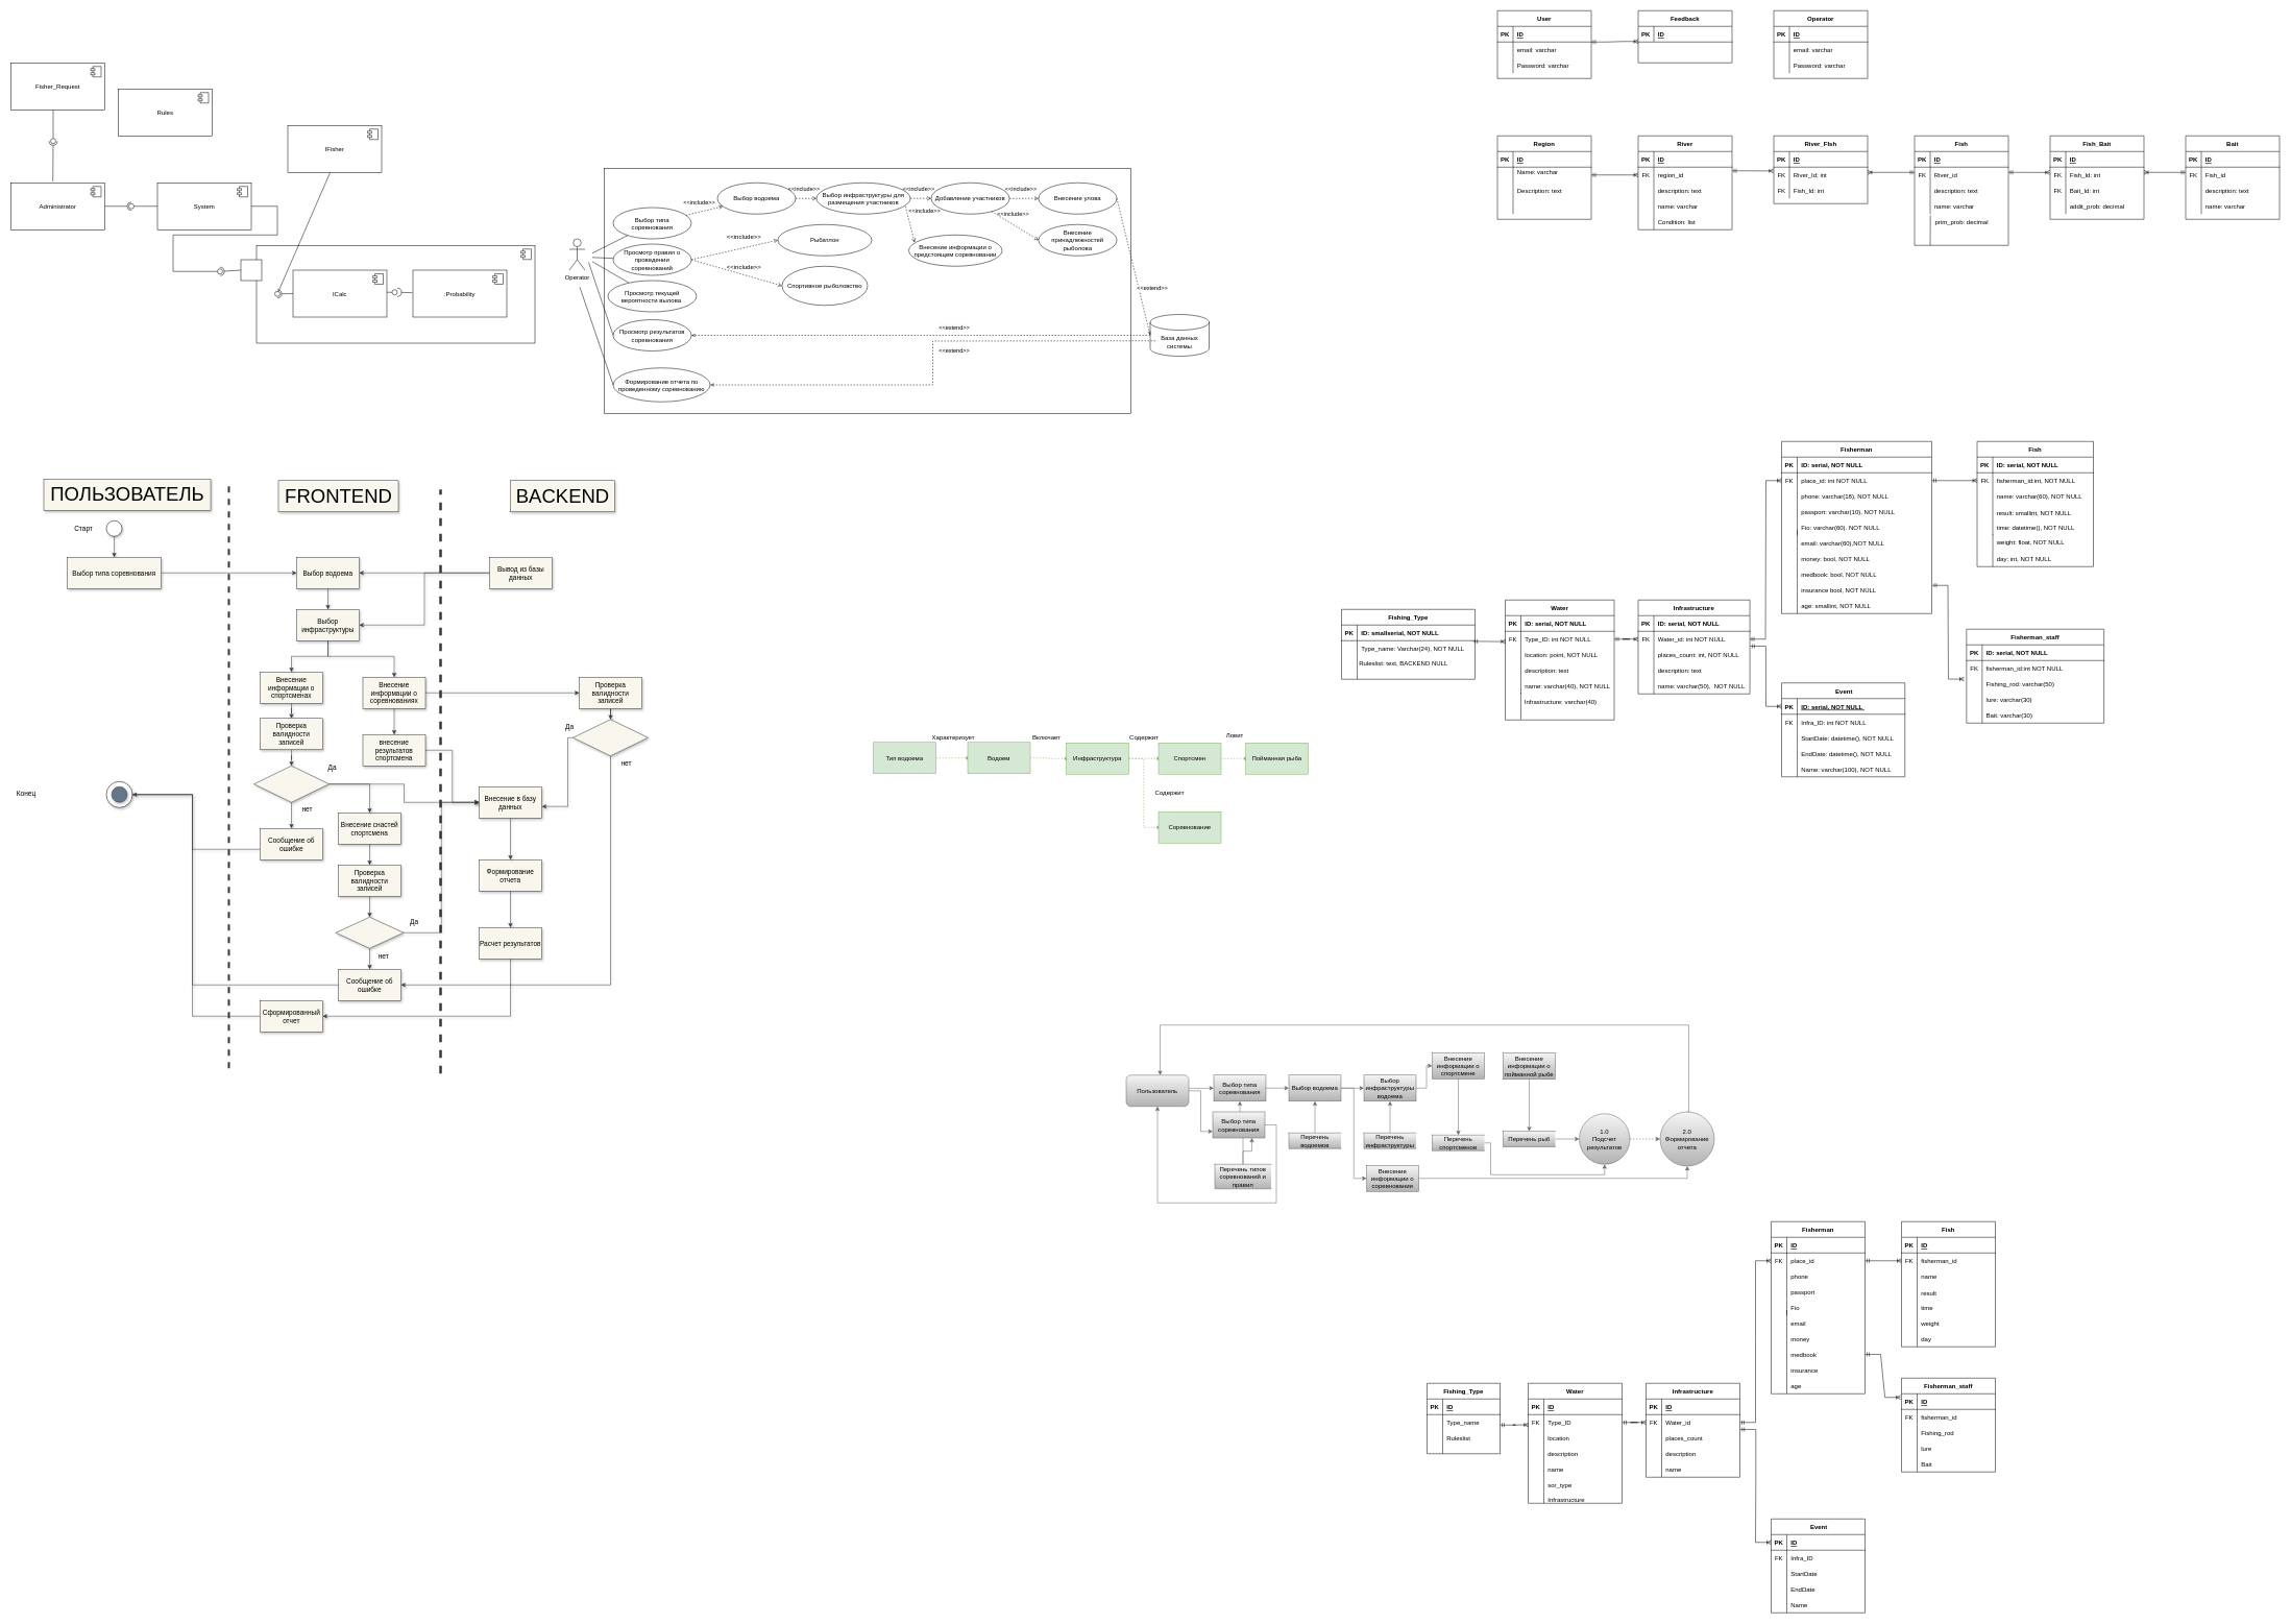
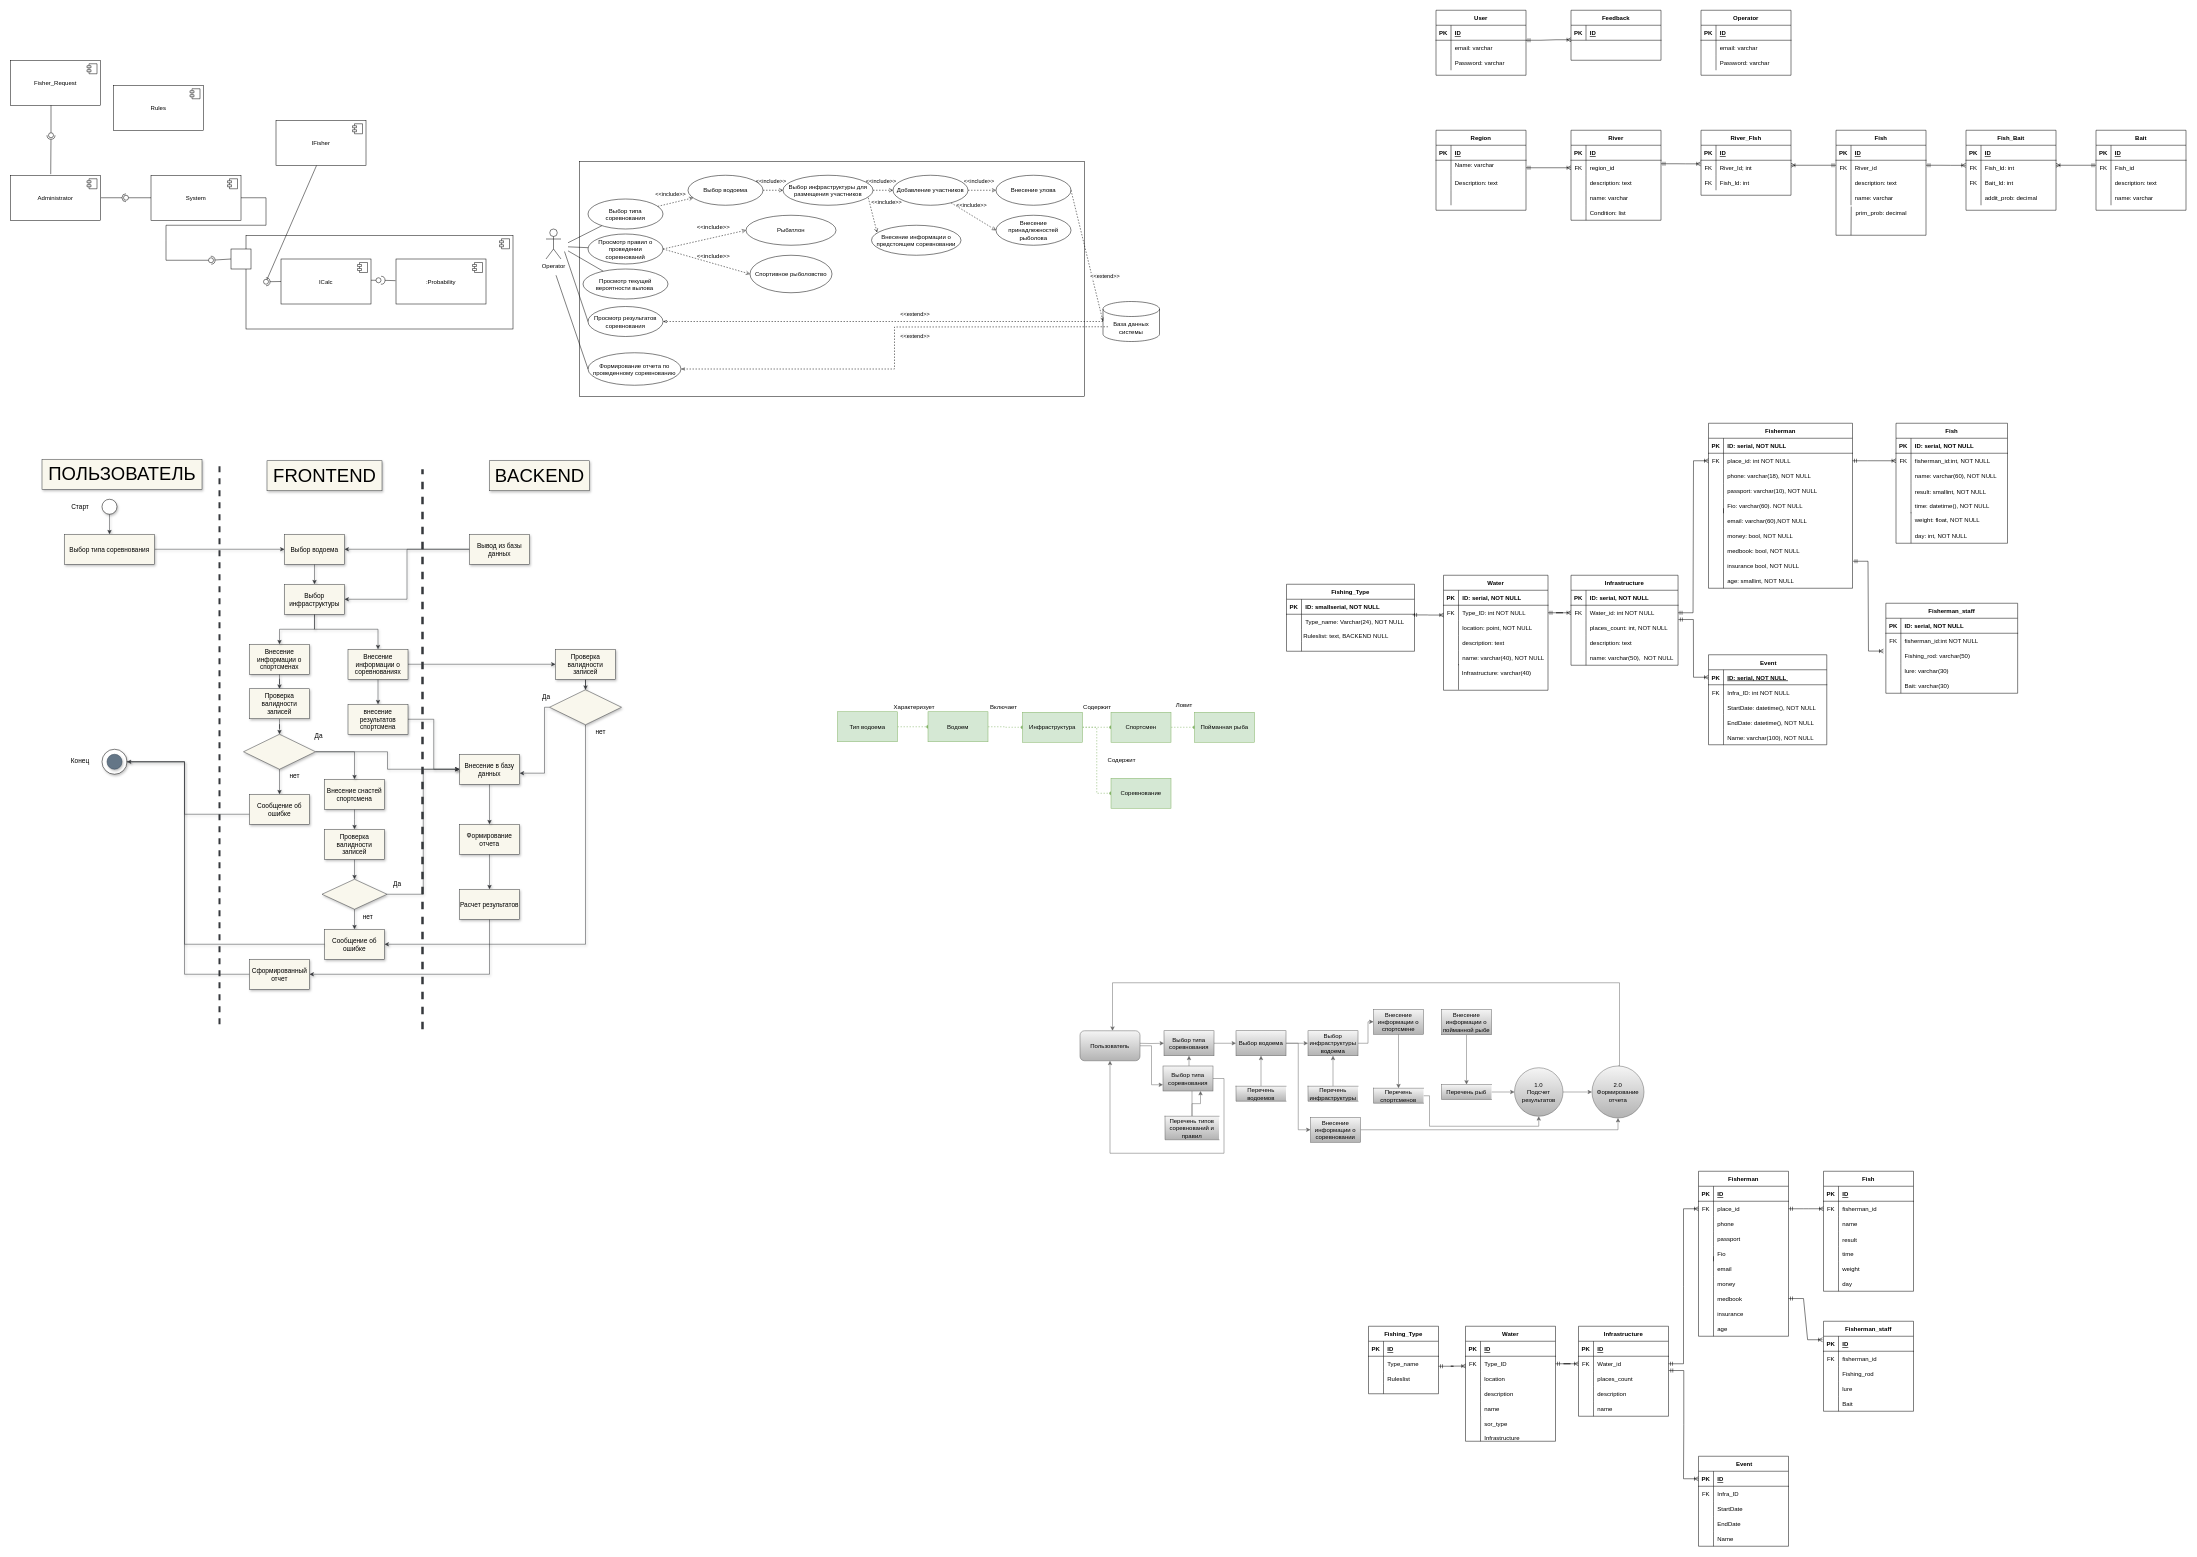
- <mxCell id="342" value="Конец" style="text;html=1;align=center;verticalAlign=middle;resizable=0;points=[];autosize=1;shadow=1;fontSize=13;" parent="1" vertex="1"><mxGeometry x="21" y="1507" width="55" height="28" as="geometry" /></mxCell>
+ <mxCell id="342" value="Конец" style="text;html=1;align=center;verticalAlign=middle;resizable=0;points=[];autosize=1;shadow=1;fontSize=13;" parent="1" vertex="1"><mxGeometry x="131" y="1507" width="55" height="28" as="geometry" /></mxCell>
- <mxCell id="553" value="" style="edgeStyle=orthogonalEdgeStyle;rounded=0;orthogonalLoop=1;jettySize=auto;html=1;fillColor=#f5f5f5;strokeColor=#666666;gradientColor=#b3b3b3;dashed=1;" edge="1" parent="1" source="554" target="552"><mxGeometry relative="1" as="geometry" /></mxCell>
+ <mxCell id="553" value="" style="edgeStyle=orthogonalEdgeStyle;rounded=0;orthogonalLoop=1;jettySize=auto;html=1;fillColor=#f5f5f5;strokeColor=#666666;gradientColor=#b3b3b3;" edge="1" parent="1" source="554" target="552"><mxGeometry relative="1" as="geometry" /></mxCell>
